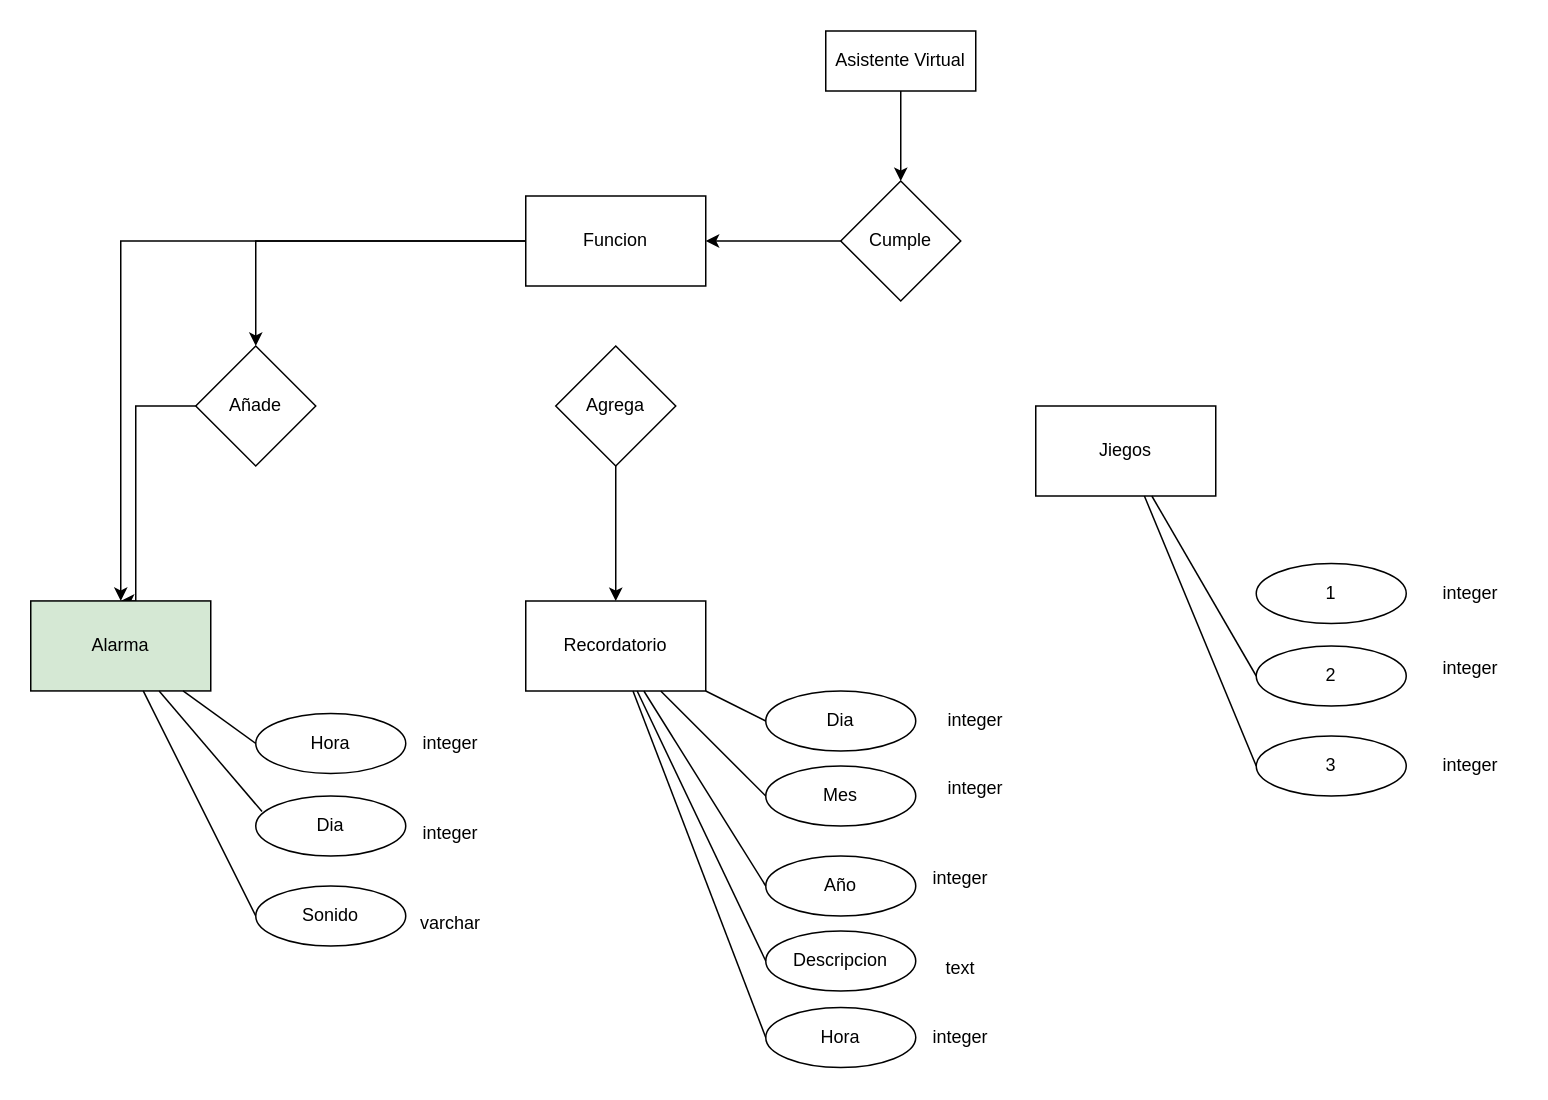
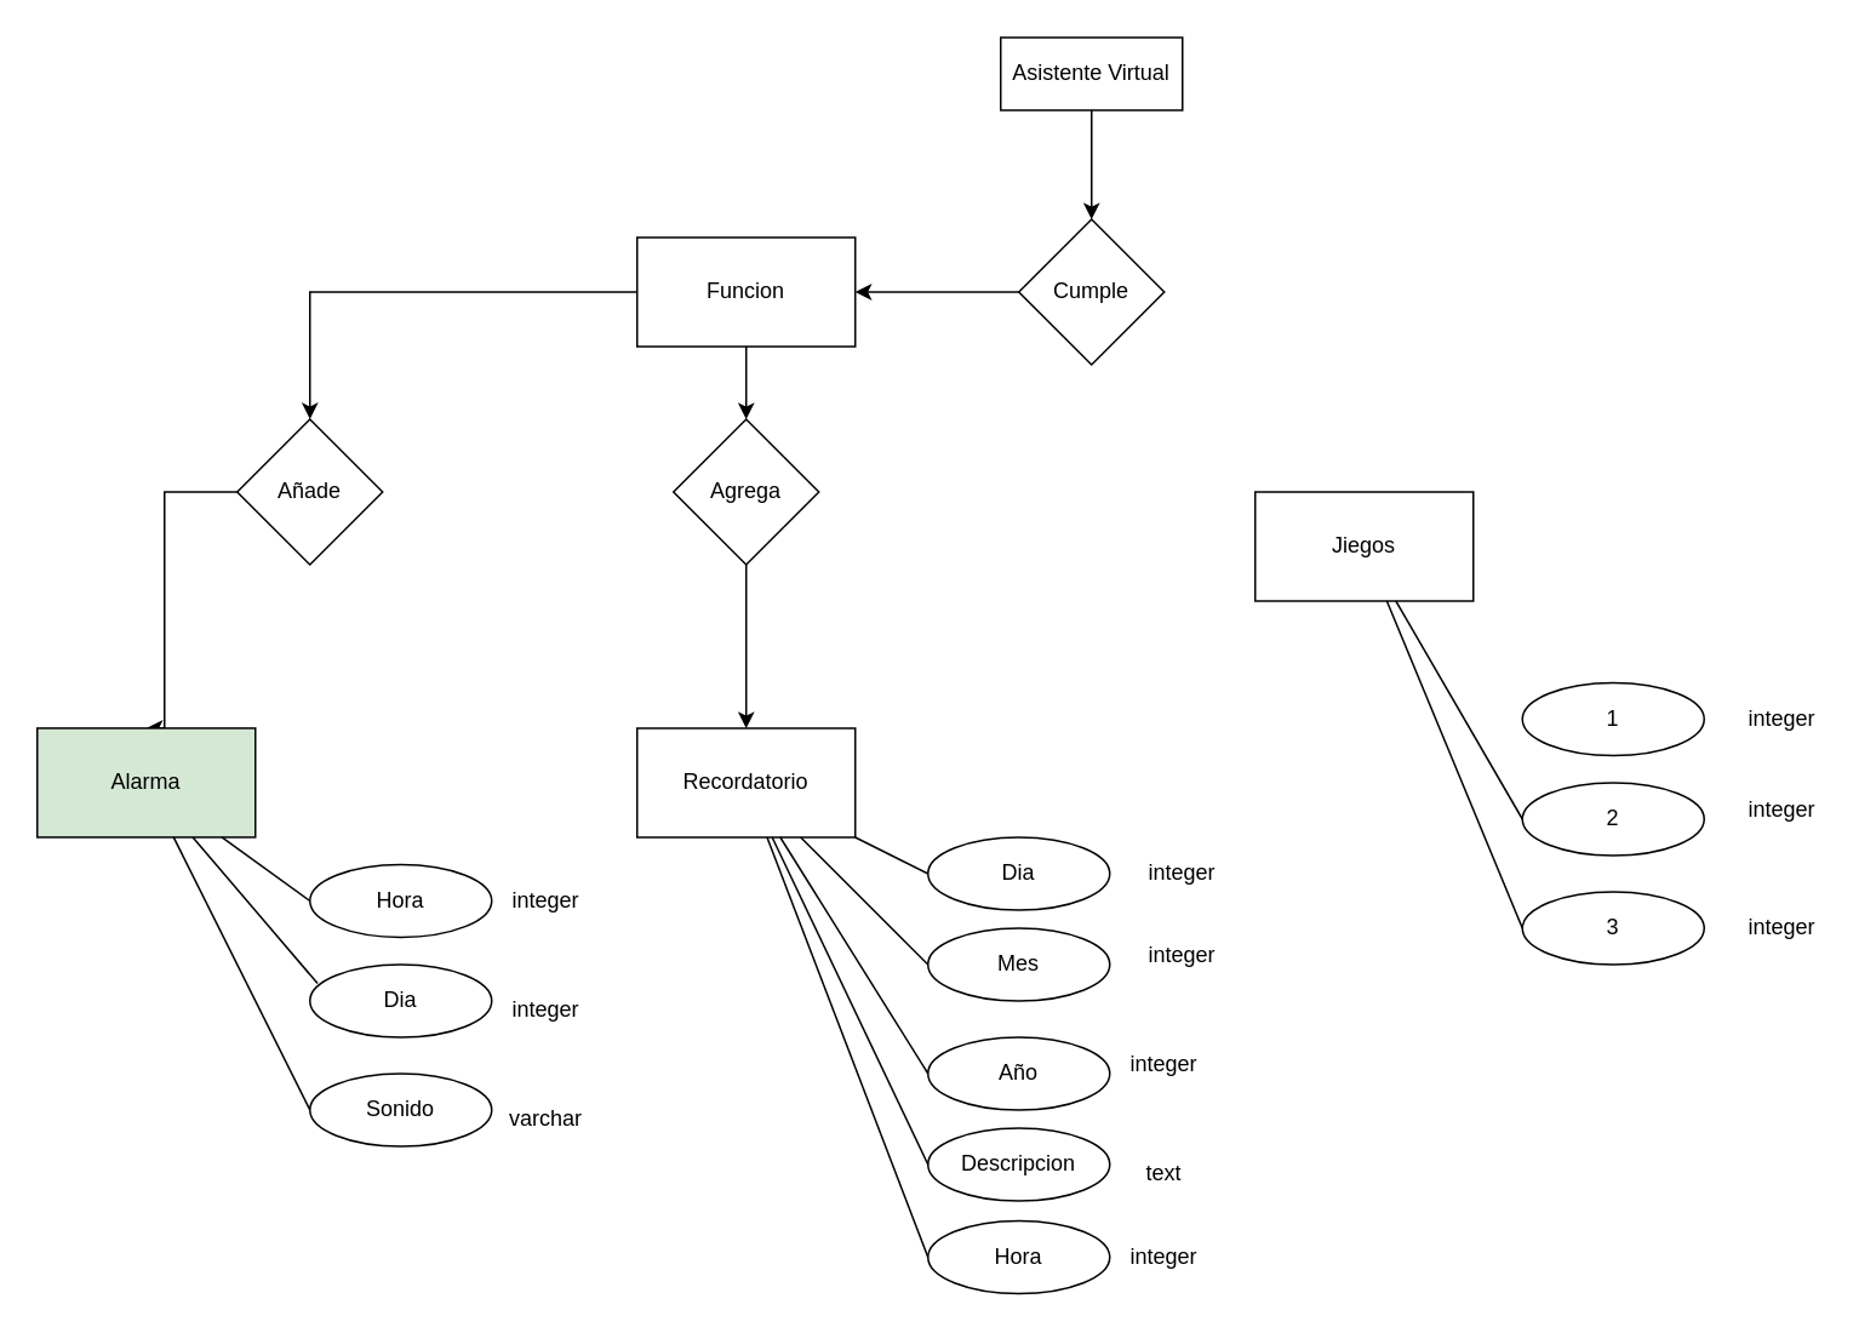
- <mxCell id="7" value="" style="edgeStyle=orthogonalEdgeStyle;rounded=0;orthogonalLoop=1;jettySize=auto;html=1;" edge="1" parent="1" source="8" target="13"><mxGeometry relative="1" as="geometry" /></mxCell>
+ <mxCell id="7" value="" style="edgeStyle=orthogonalEdgeStyle;rounded=0;orthogonalLoop=1;jettySize=auto;html=1;" edge="1" parent="1" source="8" target="12"><mxGeometry relative="1" as="geometry" /></mxCell>
